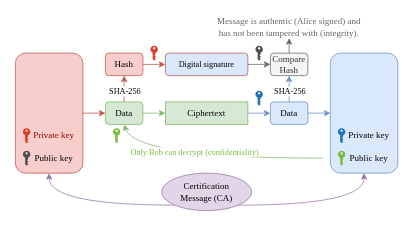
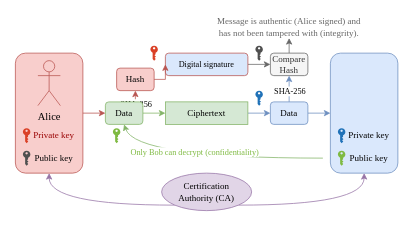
- <mxCell id="21" value="Hash" style="rounded=1;whiteSpace=wrap;html=1;fillColor=#f8cecc;strokeColor=#b85450;fontFamily=Computer Modern;" vertex="1" parent="1"><mxGeometry x="140" y="70" width="50" height="30" as="geometry" /></mxCell>
+ <mxCell id="21" value="Hash" style="rounded=1;whiteSpace=wrap;html=1;fillColor=#f8cecc;strokeColor=#b85450;fontFamily=Computer Modern;" vertex="1" parent="1"><mxGeometry x="155" y="90" width="50" height="30" as="geometry" /></mxCell>
+ <mxCell id="4" value="Alice" style="shape=umlActor;verticalLabelPosition=bottom;verticalAlign=top;html=1;outlineConnect=0;fillColor=#f8cecc;strokeColor=#b85450;fontFamily=Computer Modern;fontSize=14;" vertex="1" parent="1"><mxGeometry x="50" y="80" width="30" height="60" as="geometry" /></mxCell>
- <mxCell id="35" value="Certification&lt;div&gt;Message (CA)&lt;/div&gt;" style="ellipse;whiteSpace=wrap;html=1;fontFamily=Computer Modern;fillColor=#e1d5e7;strokeColor=#9673a6;" vertex="1" parent="1"><mxGeometry x="215" y="230" width="120" height="50" as="geometry" /></mxCell>
+ <mxCell id="35" value="Certification&lt;div&gt;Authority (CA)&lt;/div&gt;" style="ellipse;whiteSpace=wrap;html=1;fontFamily=Computer Modern;fillColor=#e1d5e7;strokeColor=#9673a6;" vertex="1" parent="1"><mxGeometry x="215" y="230" width="120" height="50" as="geometry" /></mxCell>
